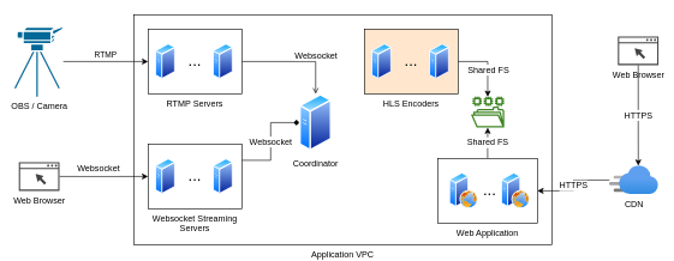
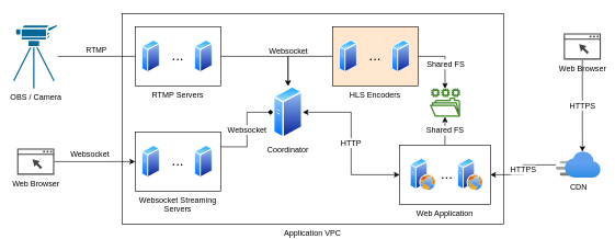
- <mxCell id="6" value="RTMP" style="edgeStyle=orthogonalEdgeStyle;rounded=0;orthogonalLoop=1;jettySize=auto;html=1;entryX=0;entryY=0.5;entryDx=0;entryDy=0;labelPosition=center;verticalLabelPosition=top;align=center;verticalAlign=bottom;" edge="1" parent="1" source="7" target="5"><mxGeometry relative="1" as="geometry"><mxPoint x="215" y="90" as="targetPoint" /></mxGeometry></mxCell>
+ <mxCell id="6" value="RTMP" style="edgeStyle=orthogonalEdgeStyle;rounded=0;orthogonalLoop=1;jettySize=auto;html=1;entryX=0;entryY=0.5;entryDx=0;entryDy=0;labelPosition=center;verticalLabelPosition=top;align=center;verticalAlign=bottom;endArrow=none;" edge="1" parent="1" source="7" target="5"><mxGeometry relative="1" as="geometry"><mxPoint x="215" y="90" as="targetPoint" /></mxGeometry></mxCell>
+ <mxCell id="24" style="edgeStyle=orthogonalEdgeStyle;rounded=0;orthogonalLoop=1;jettySize=auto;html=1;exitX=0;exitY=0.5;exitDx=0;exitDy=0;entryX=0.5;entryY=0;entryDx=0;entryDy=0;fontSize=12;" edge="1" parent="1" source="27" target="20"><mxGeometry relative="1" as="geometry" /></mxCell>
+ <mxCell id="19" value="HTTP" style="edgeStyle=orthogonalEdgeStyle;rounded=0;orthogonalLoop=1;jettySize=auto;html=1;exitX=1;exitY=0.5;exitDx=0;exitDy=0;entryX=0;entryY=0.5;entryDx=0;entryDy=0;fontSize=12;startArrow=classic;startFill=1;" edge="1" parent="1" source="20" target="23"><mxGeometry relative="1" as="geometry" /></mxCell>
